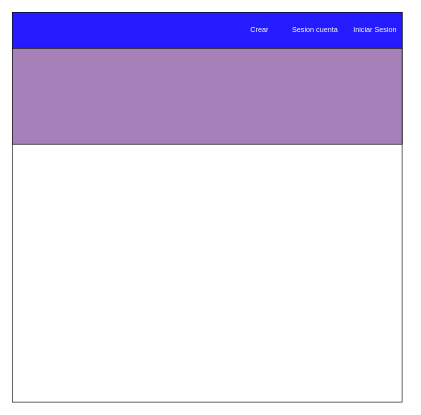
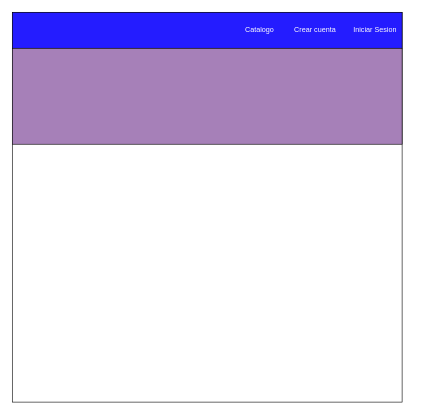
- <mxCell id="4" value="&lt;font color=&quot;#ffffff&quot;&gt;Crear&lt;/font&gt;" style="text;html=1;strokeColor=none;fillColor=none;align=center;verticalAlign=middle;whiteSpace=wrap;rounded=0;" vertex="1" parent="1"><mxGeometry x="385" y="35" width="95" height="30" as="geometry" /></mxCell>
+ <mxCell id="4" value="&lt;font color=&quot;#ffffff&quot;&gt;Catalogo&lt;/font&gt;" style="text;html=1;strokeColor=none;fillColor=none;align=center;verticalAlign=middle;whiteSpace=wrap;rounded=0;" vertex="1" parent="1"><mxGeometry x="385" y="35" width="95" height="30" as="geometry" /></mxCell>
- <mxCell id="5" value="&lt;font color=&quot;#ffffff&quot;&gt;Sesion cuenta&lt;/font&gt;" style="text;html=1;strokeColor=none;fillColor=none;align=center;verticalAlign=middle;whiteSpace=wrap;rounded=0;" vertex="1" parent="1"><mxGeometry x="470" y="35" width="110" height="30" as="geometry" /></mxCell>
+ <mxCell id="5" value="&lt;font color=&quot;#ffffff&quot;&gt;Crear cuenta&lt;/font&gt;" style="text;html=1;strokeColor=none;fillColor=none;align=center;verticalAlign=middle;whiteSpace=wrap;rounded=0;" vertex="1" parent="1"><mxGeometry x="470" y="35" width="110" height="30" as="geometry" /></mxCell>
